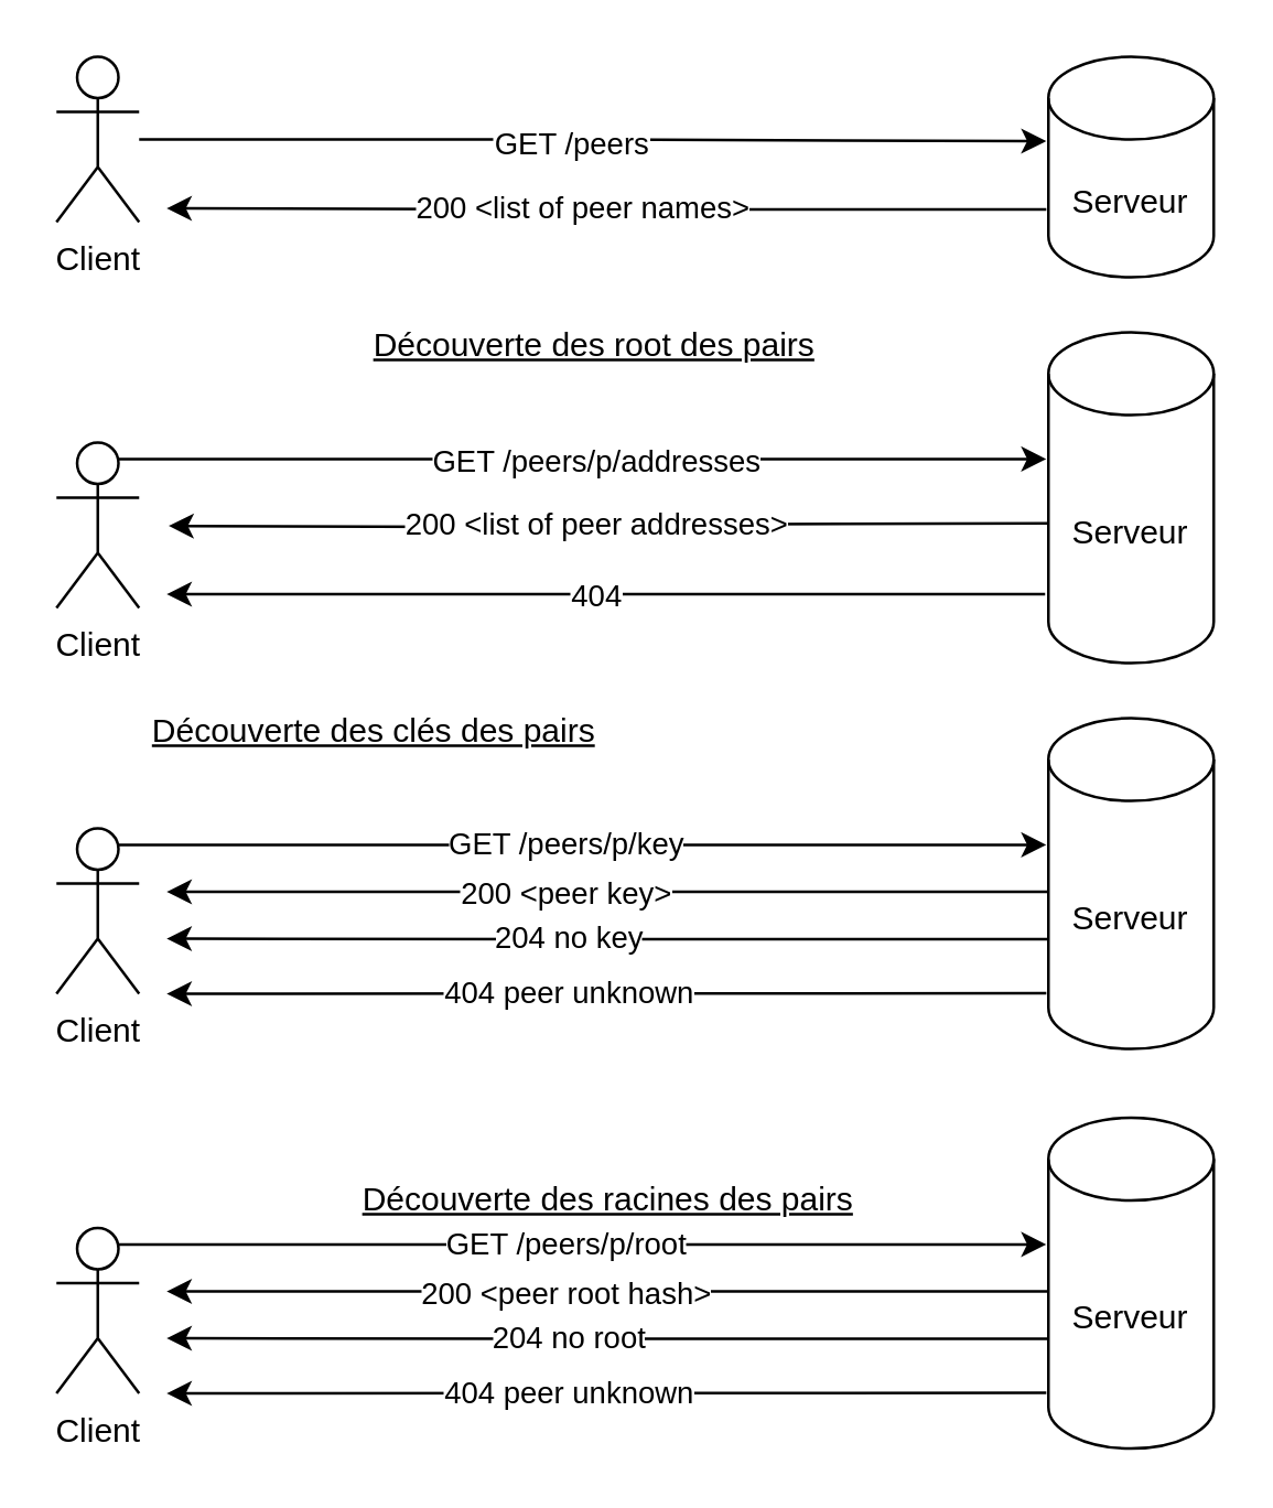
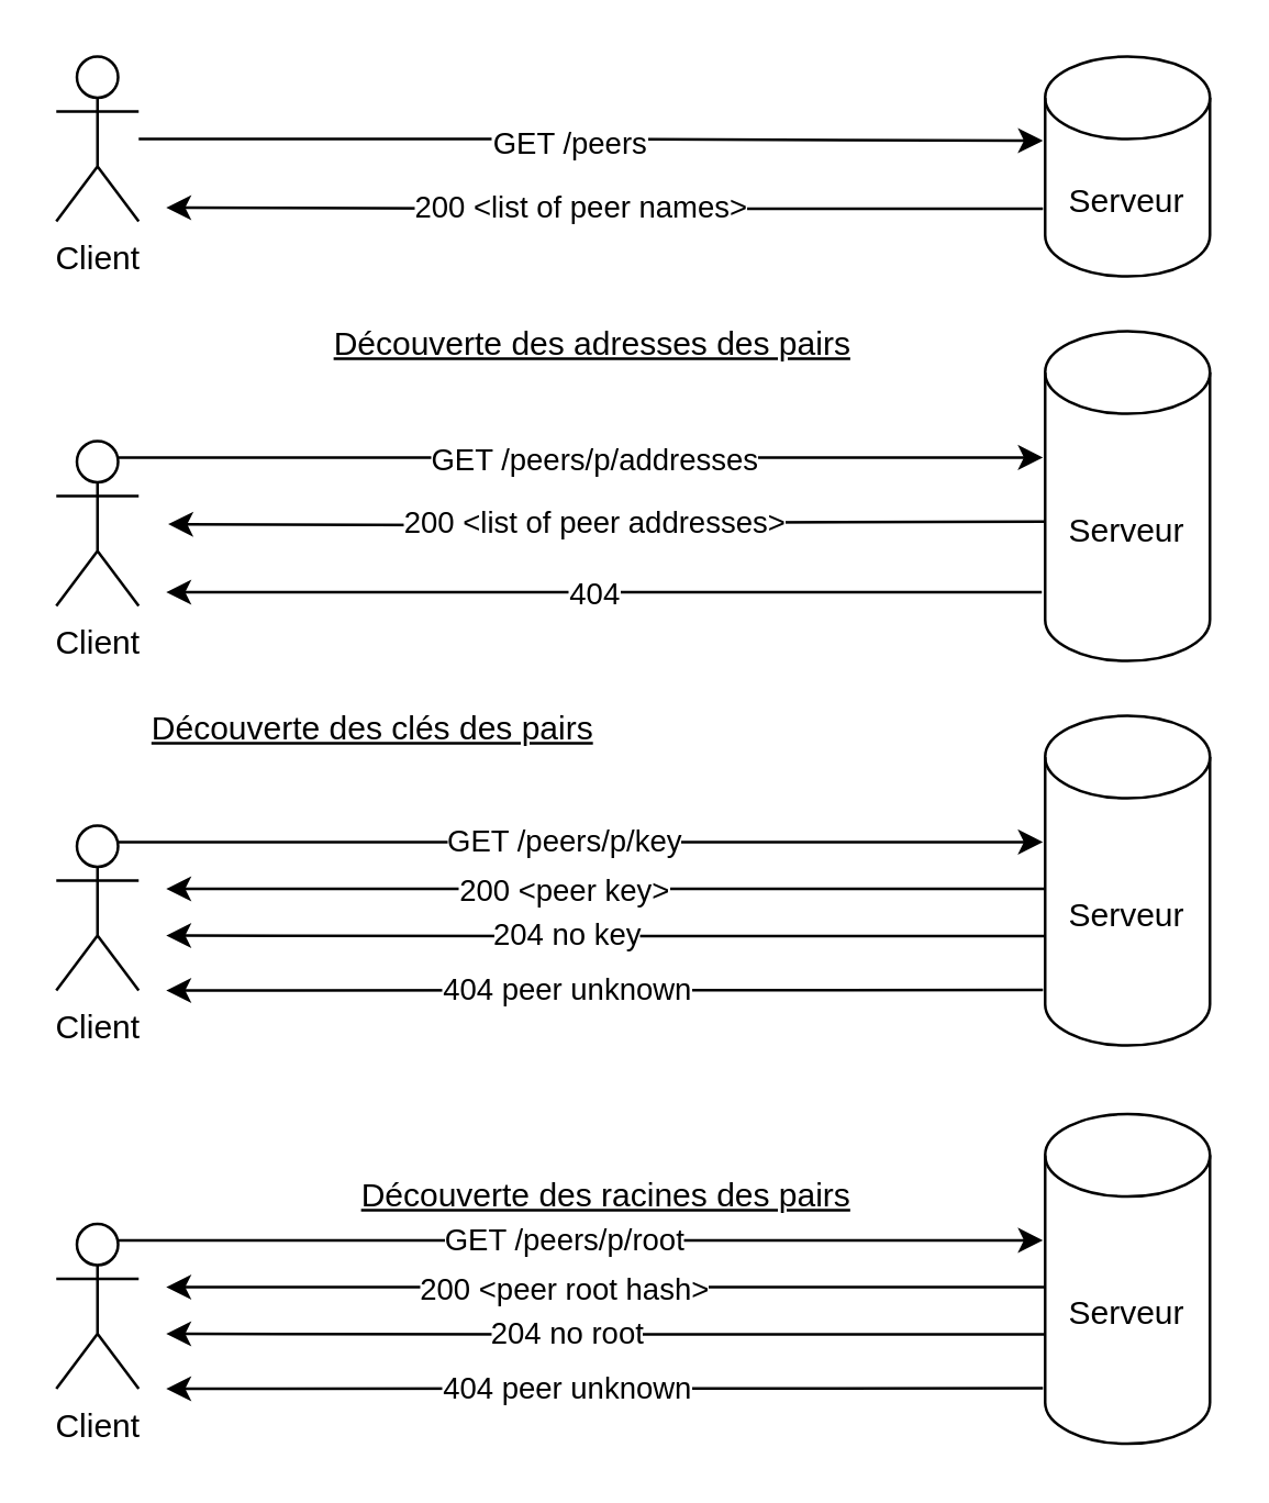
- <mxCell id="16" value="&lt;u&gt;Découverte des root des pairs&lt;/u&gt;" style="text;html=1;align=center;verticalAlign=middle;resizable=0;points=[];autosize=1;strokeColor=none;fillColor=none;" parent="1" vertex="1"><mxGeometry x="110" y="110" width="210" height="30" as="geometry" /></mxCell>
+ <mxCell id="16" value="&lt;u&gt;Découverte des adresses des pairs&lt;/u&gt;" style="text;html=1;align=center;verticalAlign=middle;resizable=0;points=[];autosize=1;strokeColor=none;fillColor=none;" parent="1" vertex="1"><mxGeometry x="110" y="110" width="210" height="30" as="geometry" /></mxCell>
